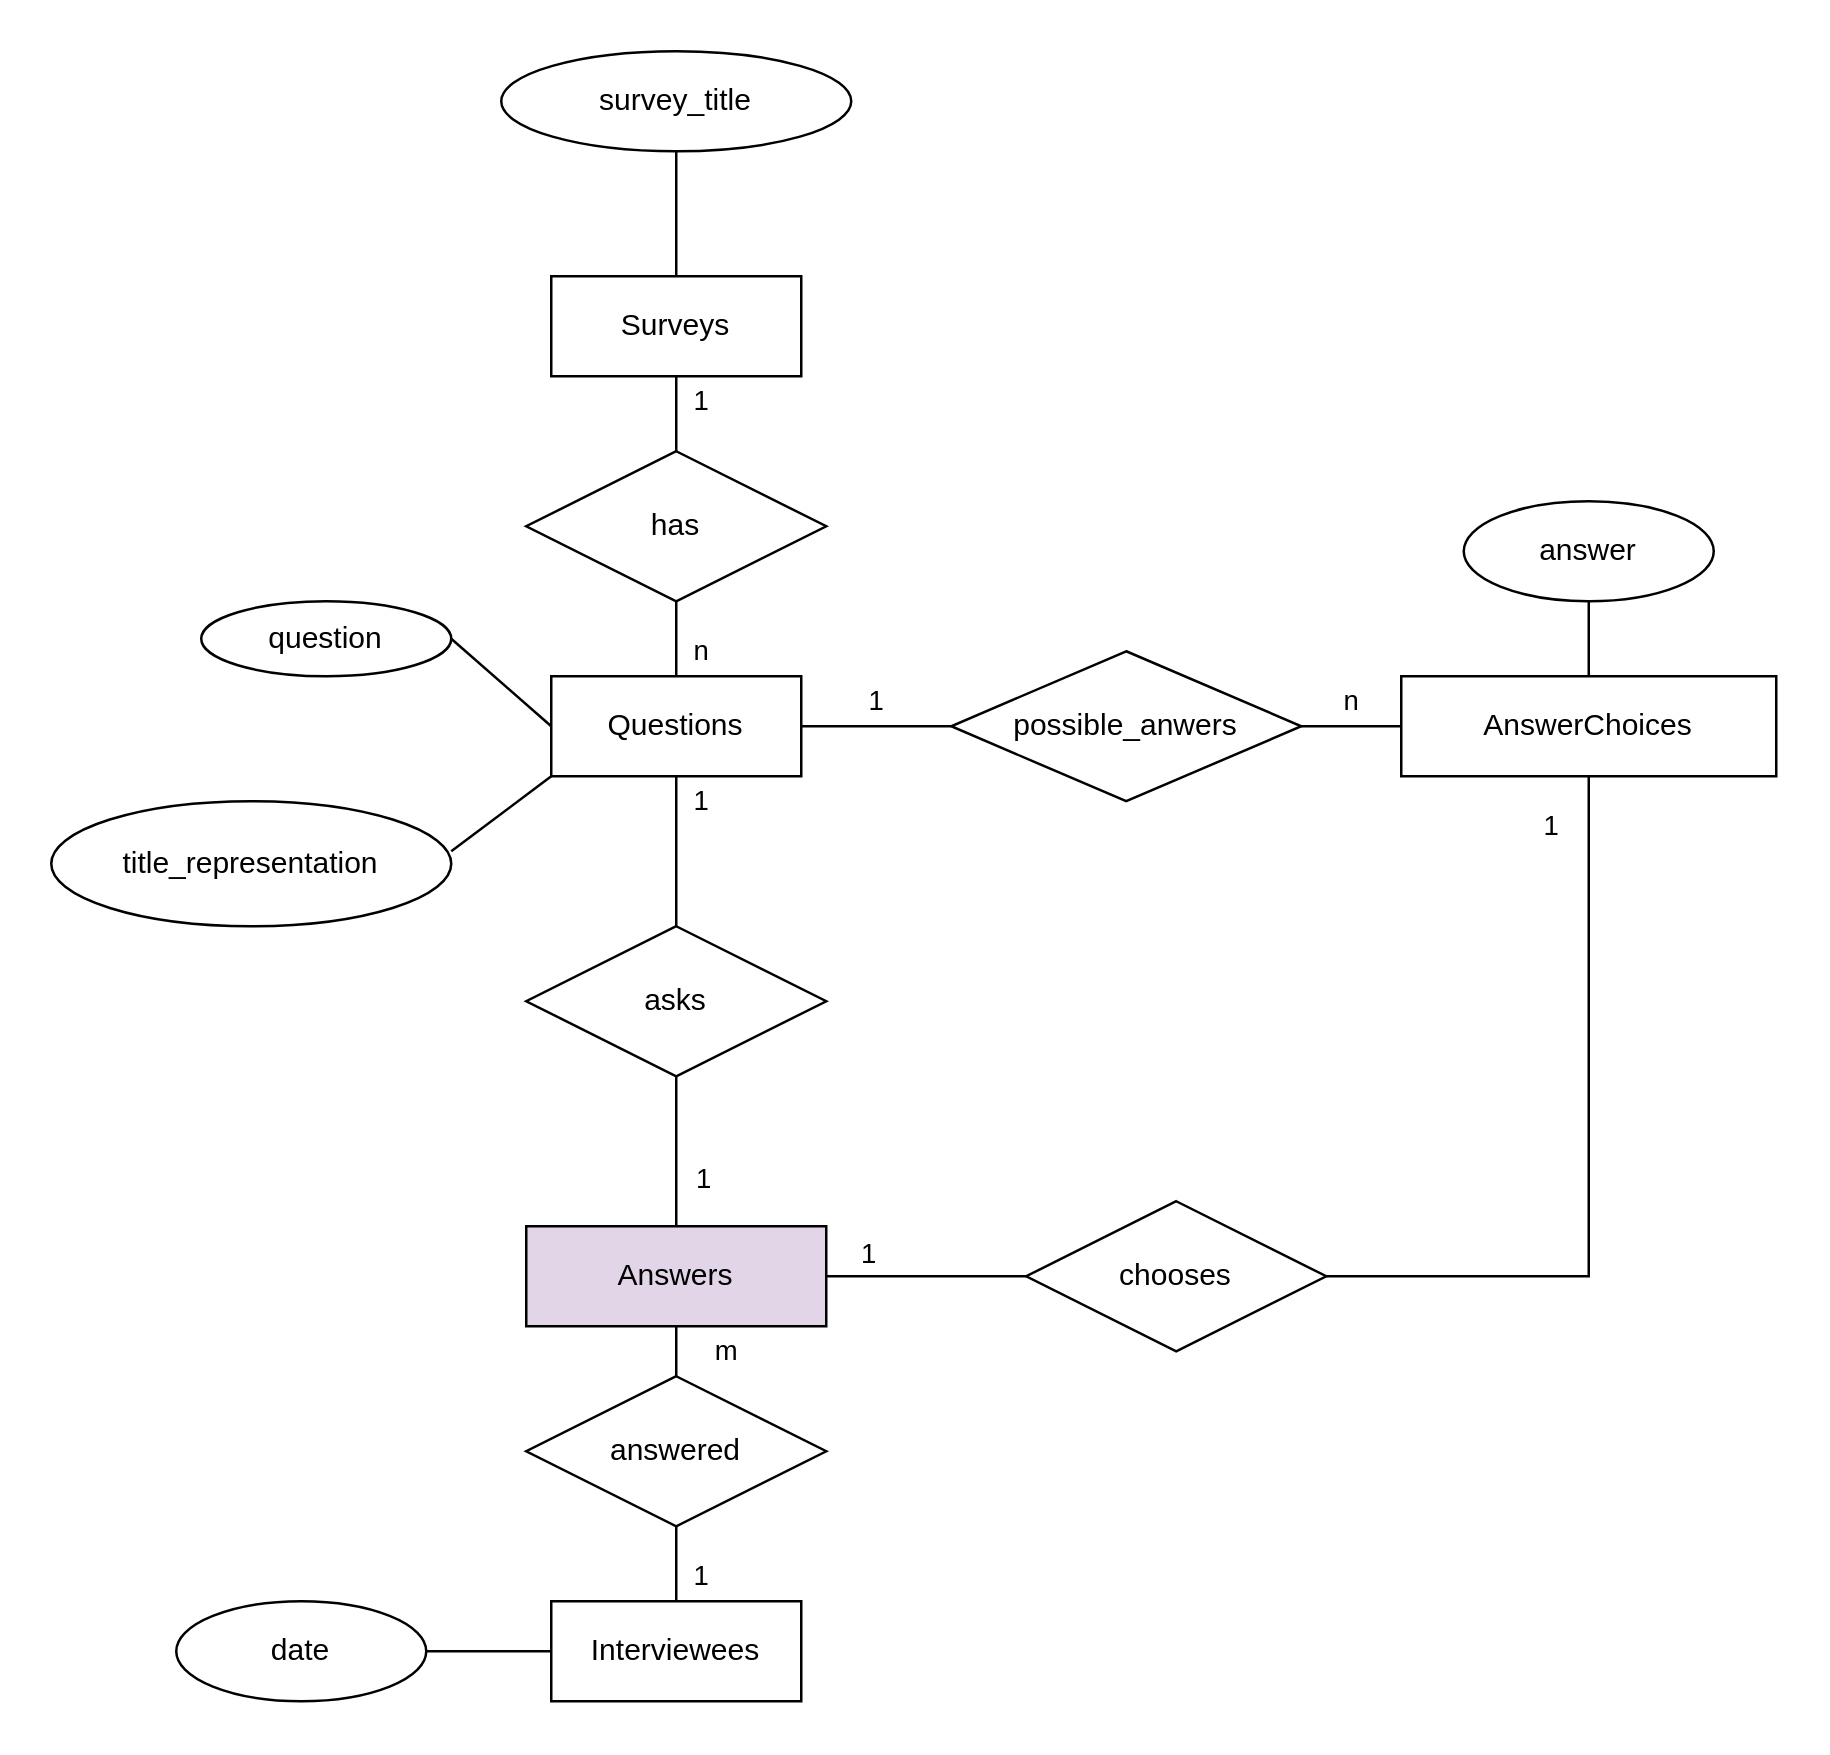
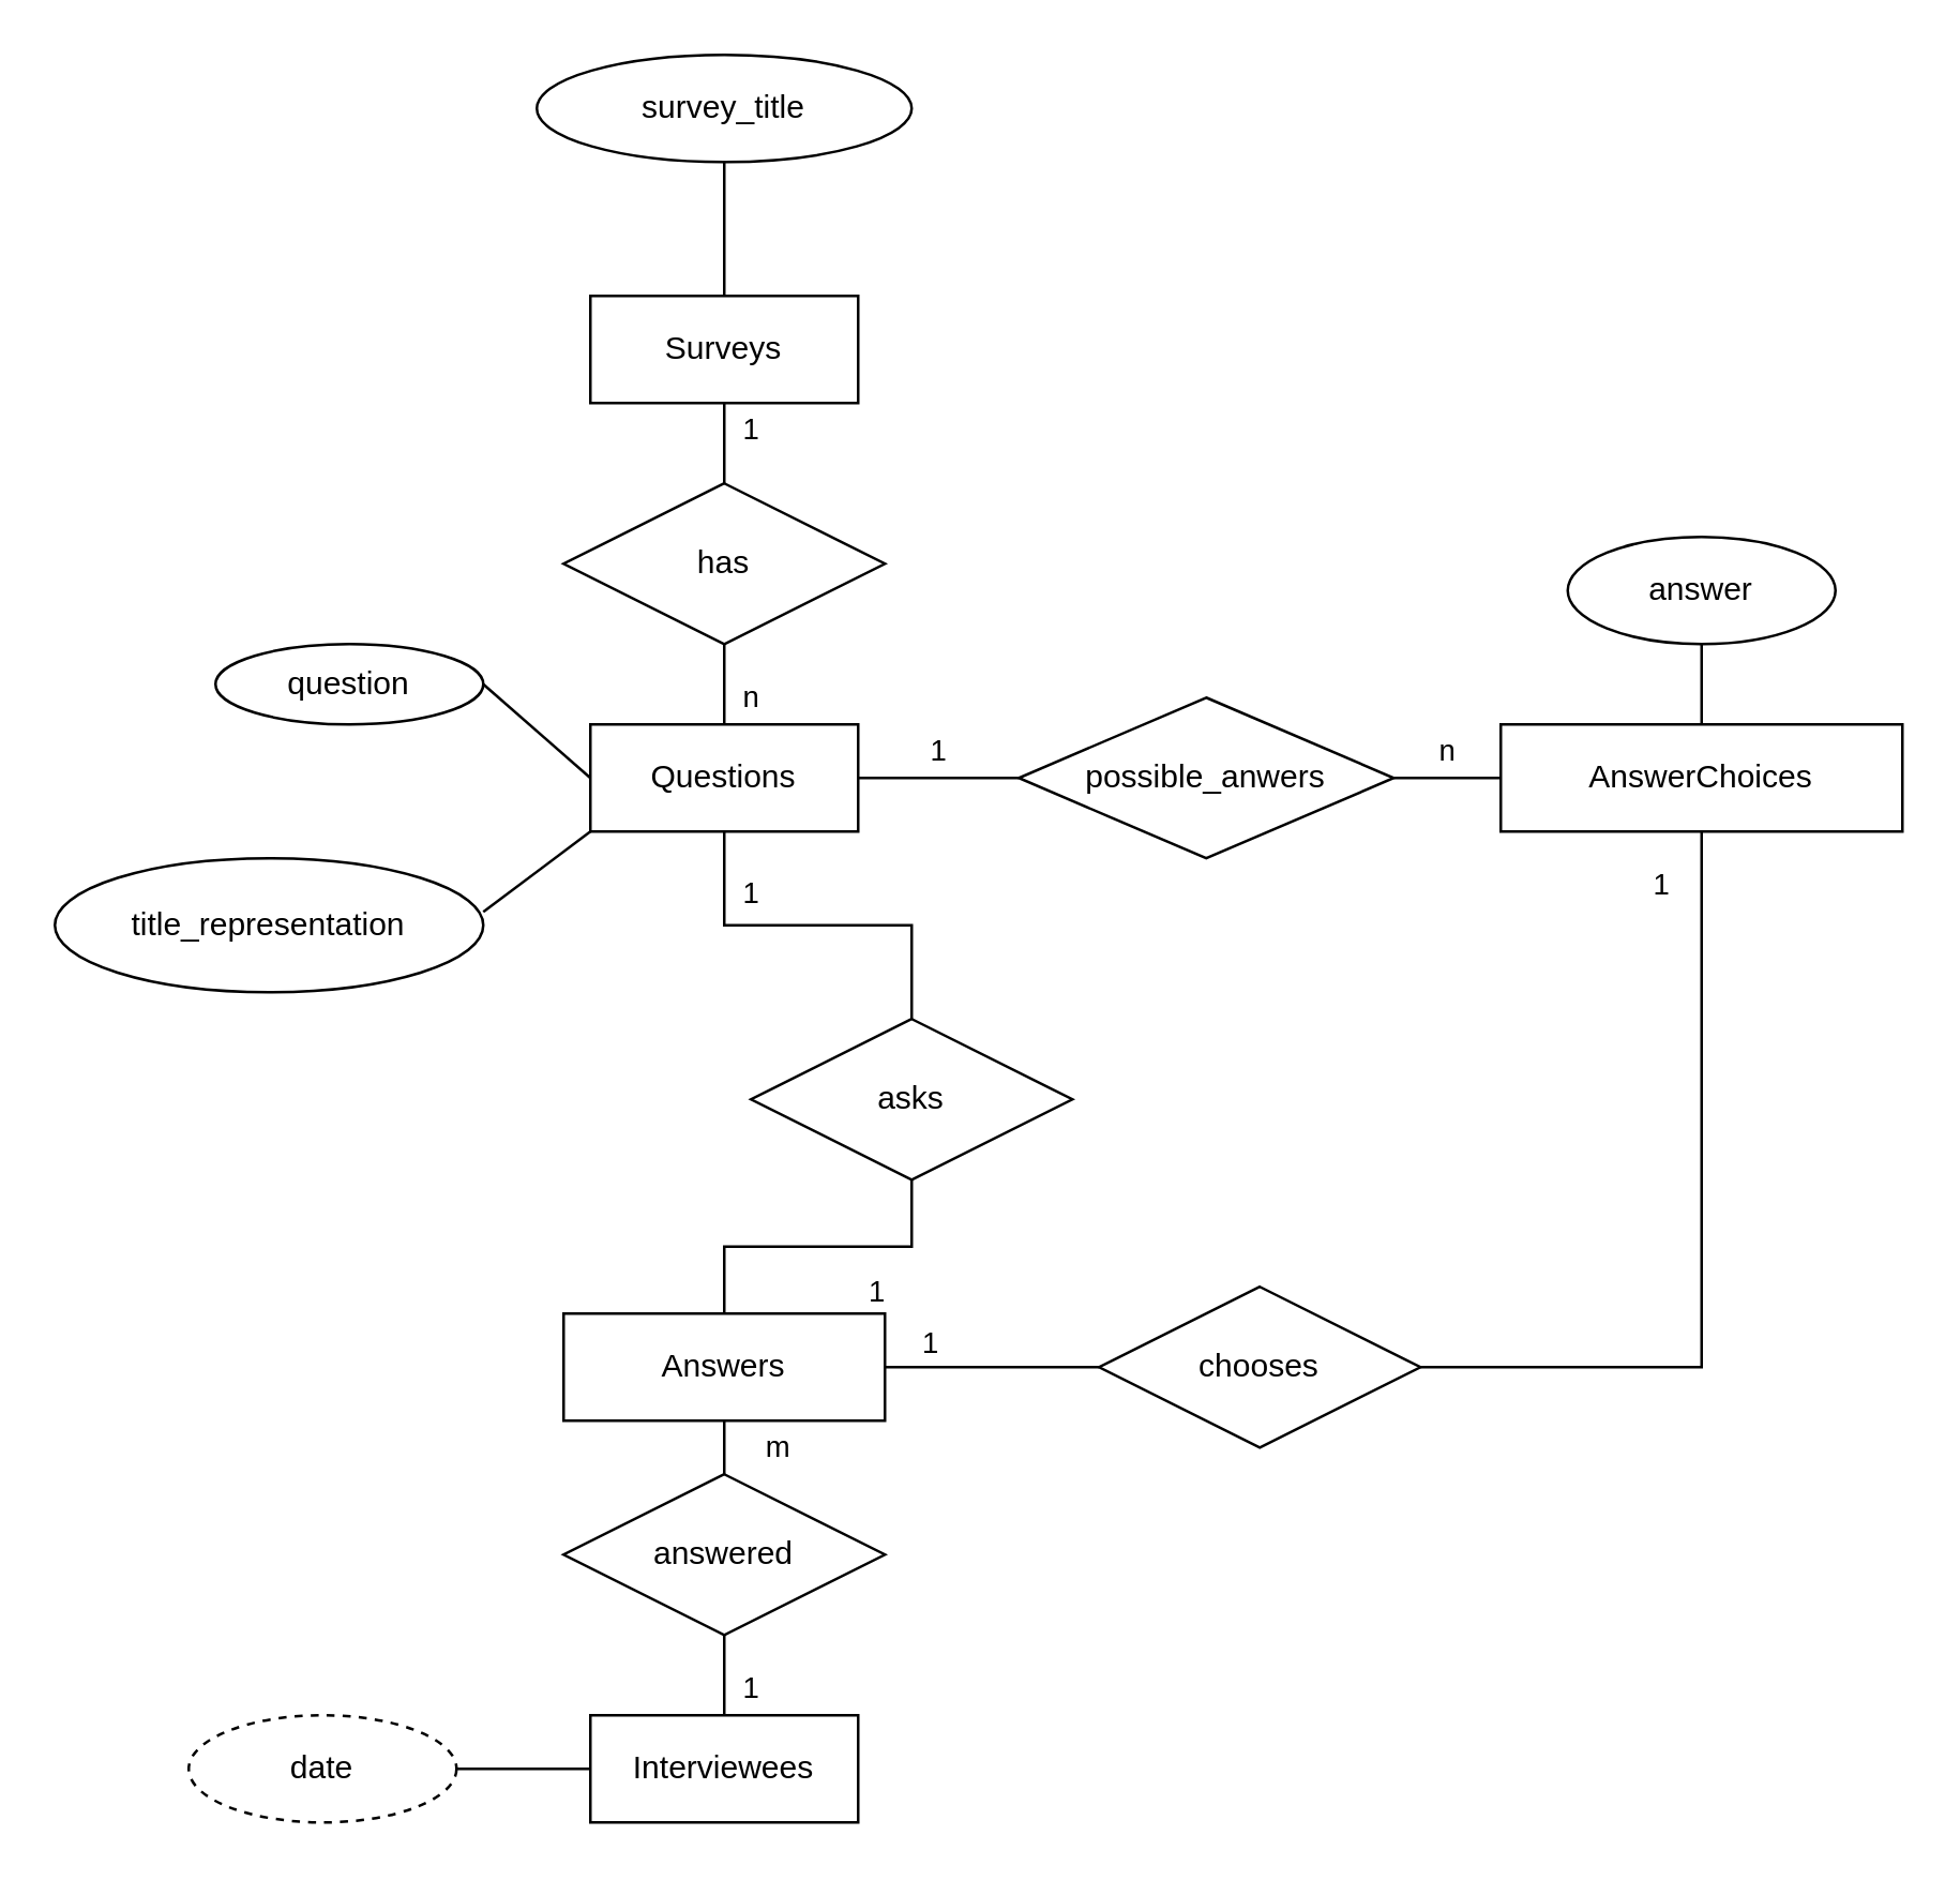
- <mxCell id="24" value="asks" style="shape=rhombus;perimeter=rhombusPerimeter;whiteSpace=wrap;html=1;align=center;" parent="1" vertex="1"><mxGeometry x="210" y="370" width="120" height="60" as="geometry" /></mxCell>
+ <mxCell id="24" value="asks" style="shape=rhombus;perimeter=rhombusPerimeter;whiteSpace=wrap;html=1;align=center;" parent="1" vertex="1"><mxGeometry x="280" y="380" width="120" height="60" as="geometry" /></mxCell>
- <mxCell id="21" value="Answers" style="whiteSpace=wrap;html=1;align=center;fillColor=#e1d5e7;" parent="1" vertex="1"><mxGeometry x="210" y="490" width="120" height="40" as="geometry" /></mxCell>
+ <mxCell id="21" value="Answers" style="whiteSpace=wrap;html=1;align=center;" parent="1" vertex="1"><mxGeometry x="210" y="490" width="120" height="40" as="geometry" /></mxCell>
- <mxCell id="30" value="date" style="ellipse;whiteSpace=wrap;html=1;align=center;" parent="1" vertex="1"><mxGeometry x="70" y="640" width="100" height="40" as="geometry" /></mxCell>
+ <mxCell id="30" value="date" style="ellipse;whiteSpace=wrap;html=1;align=center;dashed=1;" parent="1" vertex="1"><mxGeometry x="70" y="640" width="100" height="40" as="geometry" /></mxCell>
